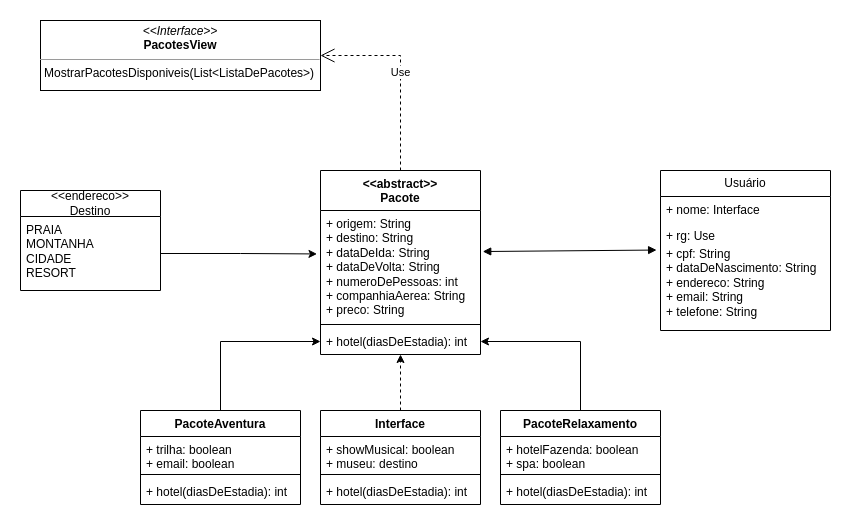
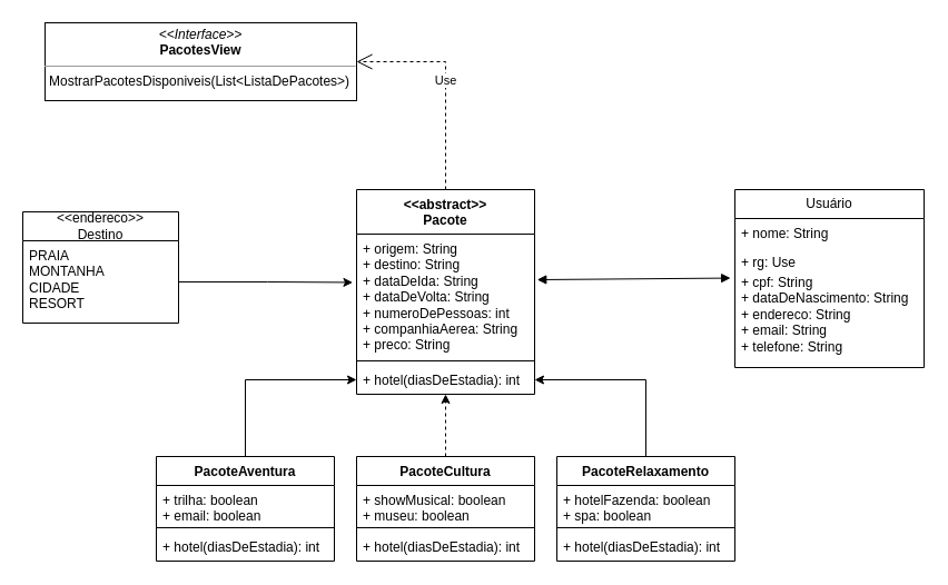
- <mxCell id="23" value="+ nome: Interface" style="text;strokeColor=none;fillColor=none;align=left;verticalAlign=top;spacingLeft=4;spacingRight=4;overflow=hidden;rotatable=0;points=[[0,0.5],[1,0.5]];portConstraint=eastwest;whiteSpace=wrap;html=1;" vertex="1" parent="22"><mxGeometry y="26" width="170" height="26" as="geometry" /></mxCell>
+ <mxCell id="23" value="+ nome: String" style="text;strokeColor=none;fillColor=none;align=left;verticalAlign=top;spacingLeft=4;spacingRight=4;overflow=hidden;rotatable=0;points=[[0,0.5],[1,0.5]];portConstraint=eastwest;whiteSpace=wrap;html=1;" vertex="1" parent="22"><mxGeometry y="26" width="170" height="26" as="geometry" /></mxCell>
- <mxCell id="13" value="Interface" style="swimlane;fontStyle=1;align=center;verticalAlign=top;childLayout=stackLayout;horizontal=1;startSize=26;horizontalStack=0;resizeParent=1;resizeParentMax=0;resizeLast=0;collapsible=1;marginBottom=0;whiteSpace=wrap;html=1;" vertex="1" parent="1"><mxGeometry x="320" y="410" width="160" height="94" as="geometry" /></mxCell>
+ <mxCell id="13" value="PacoteCultura" style="swimlane;fontStyle=1;align=center;verticalAlign=top;childLayout=stackLayout;horizontal=1;startSize=26;horizontalStack=0;resizeParent=1;resizeParentMax=0;resizeLast=0;collapsible=1;marginBottom=0;whiteSpace=wrap;html=1;" vertex="1" parent="1"><mxGeometry x="320" y="410" width="160" height="94" as="geometry" /></mxCell>
- <mxCell id="14" value="+ showMusical: boolean&lt;br&gt;+ museu: destino" style="text;strokeColor=none;fillColor=none;align=left;verticalAlign=top;spacingLeft=4;spacingRight=4;overflow=hidden;rotatable=0;points=[[0,0.5],[1,0.5]];portConstraint=eastwest;whiteSpace=wrap;html=1;" vertex="1" parent="13"><mxGeometry y="26" width="160" height="34" as="geometry" /></mxCell>
+ <mxCell id="14" value="+ showMusical: boolean&lt;br&gt;+ museu: boolean" style="text;strokeColor=none;fillColor=none;align=left;verticalAlign=top;spacingLeft=4;spacingRight=4;overflow=hidden;rotatable=0;points=[[0,0.5],[1,0.5]];portConstraint=eastwest;whiteSpace=wrap;html=1;" vertex="1" parent="13"><mxGeometry y="26" width="160" height="34" as="geometry" /></mxCell>
